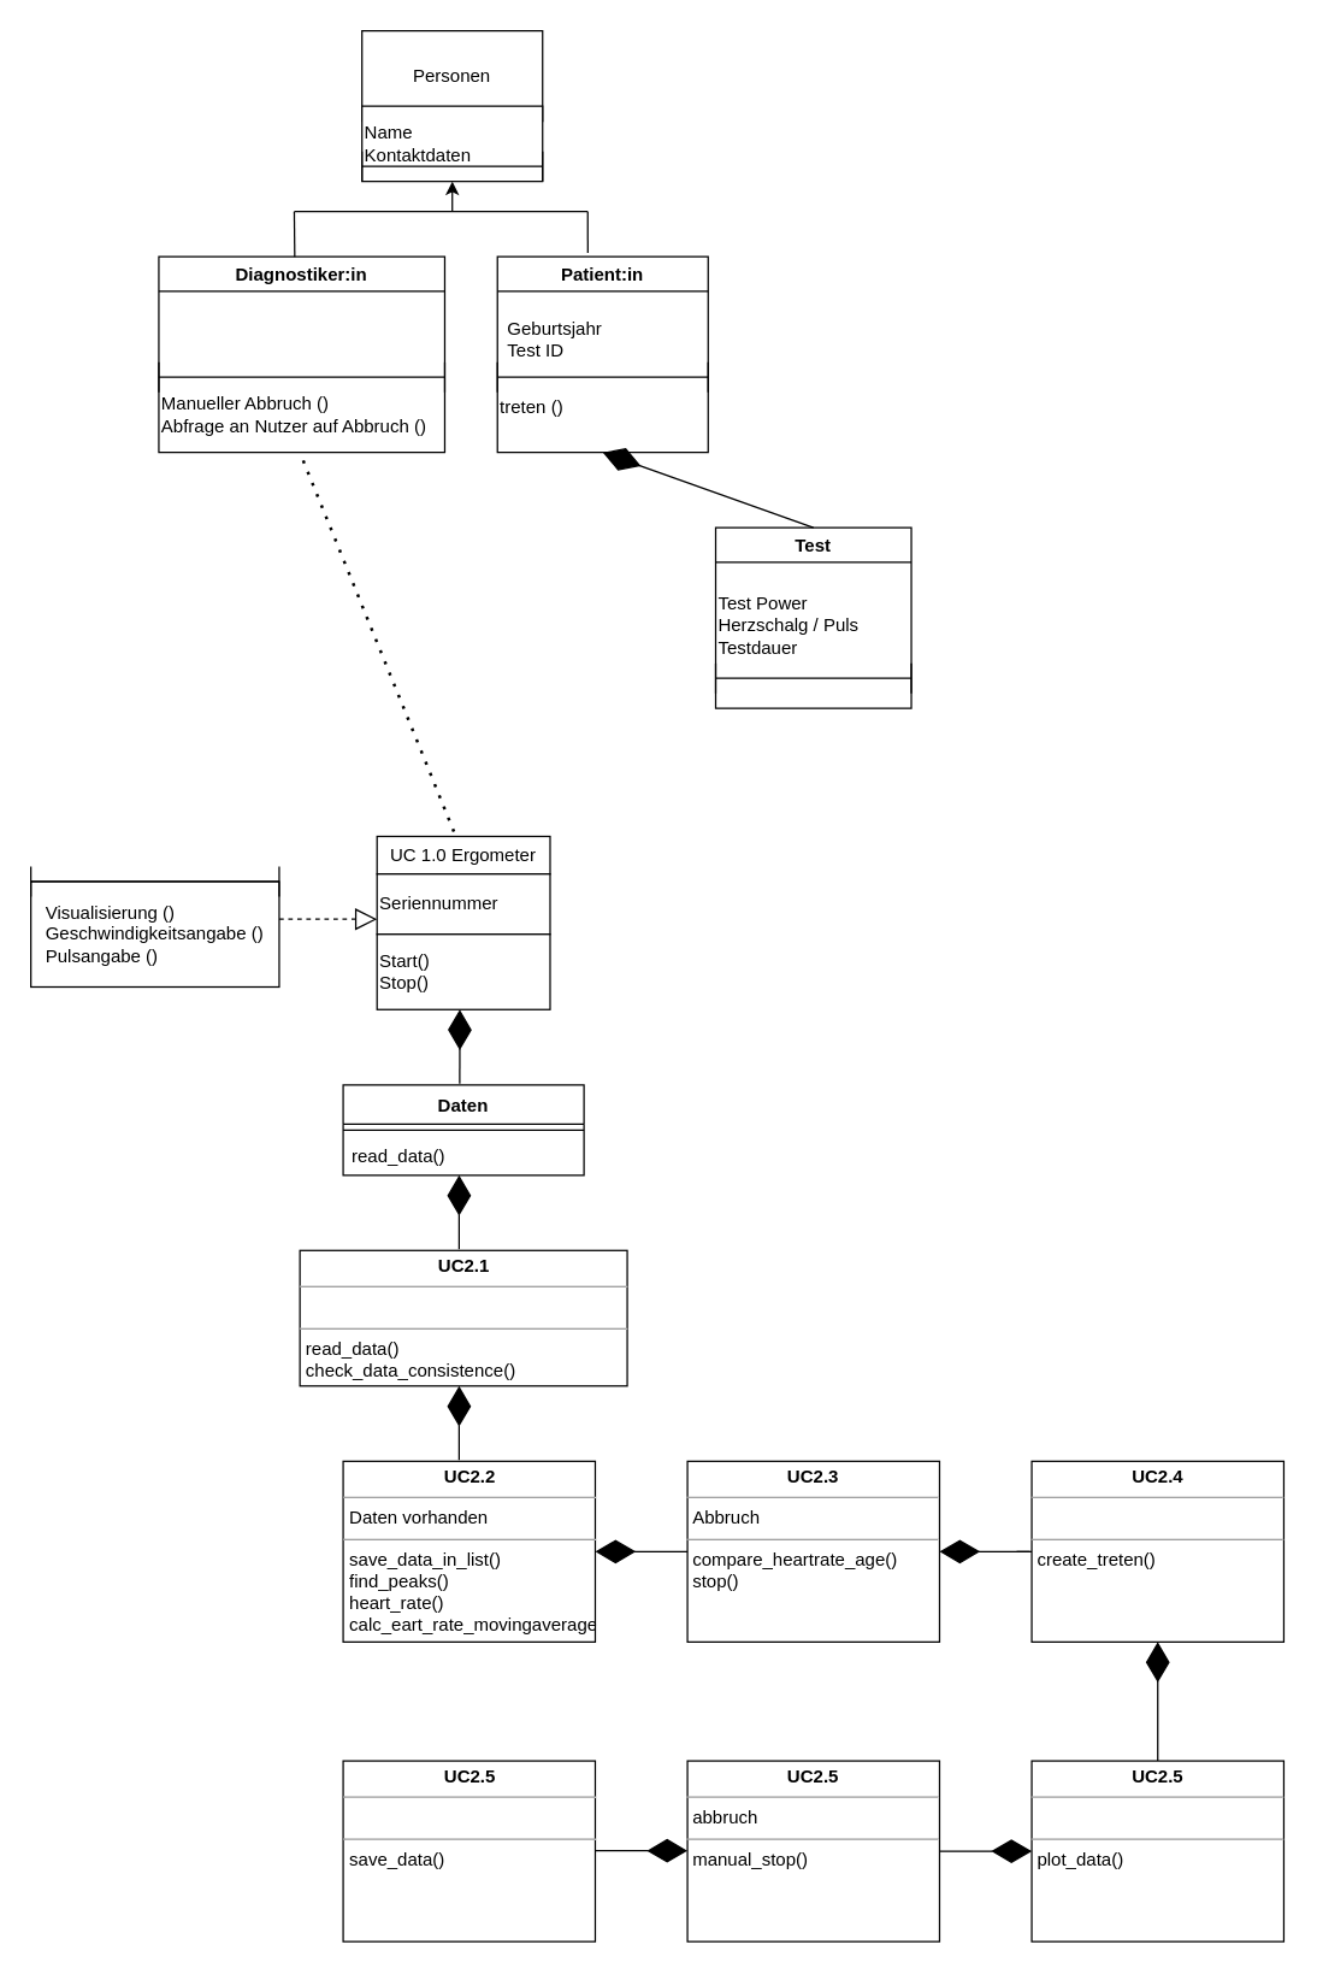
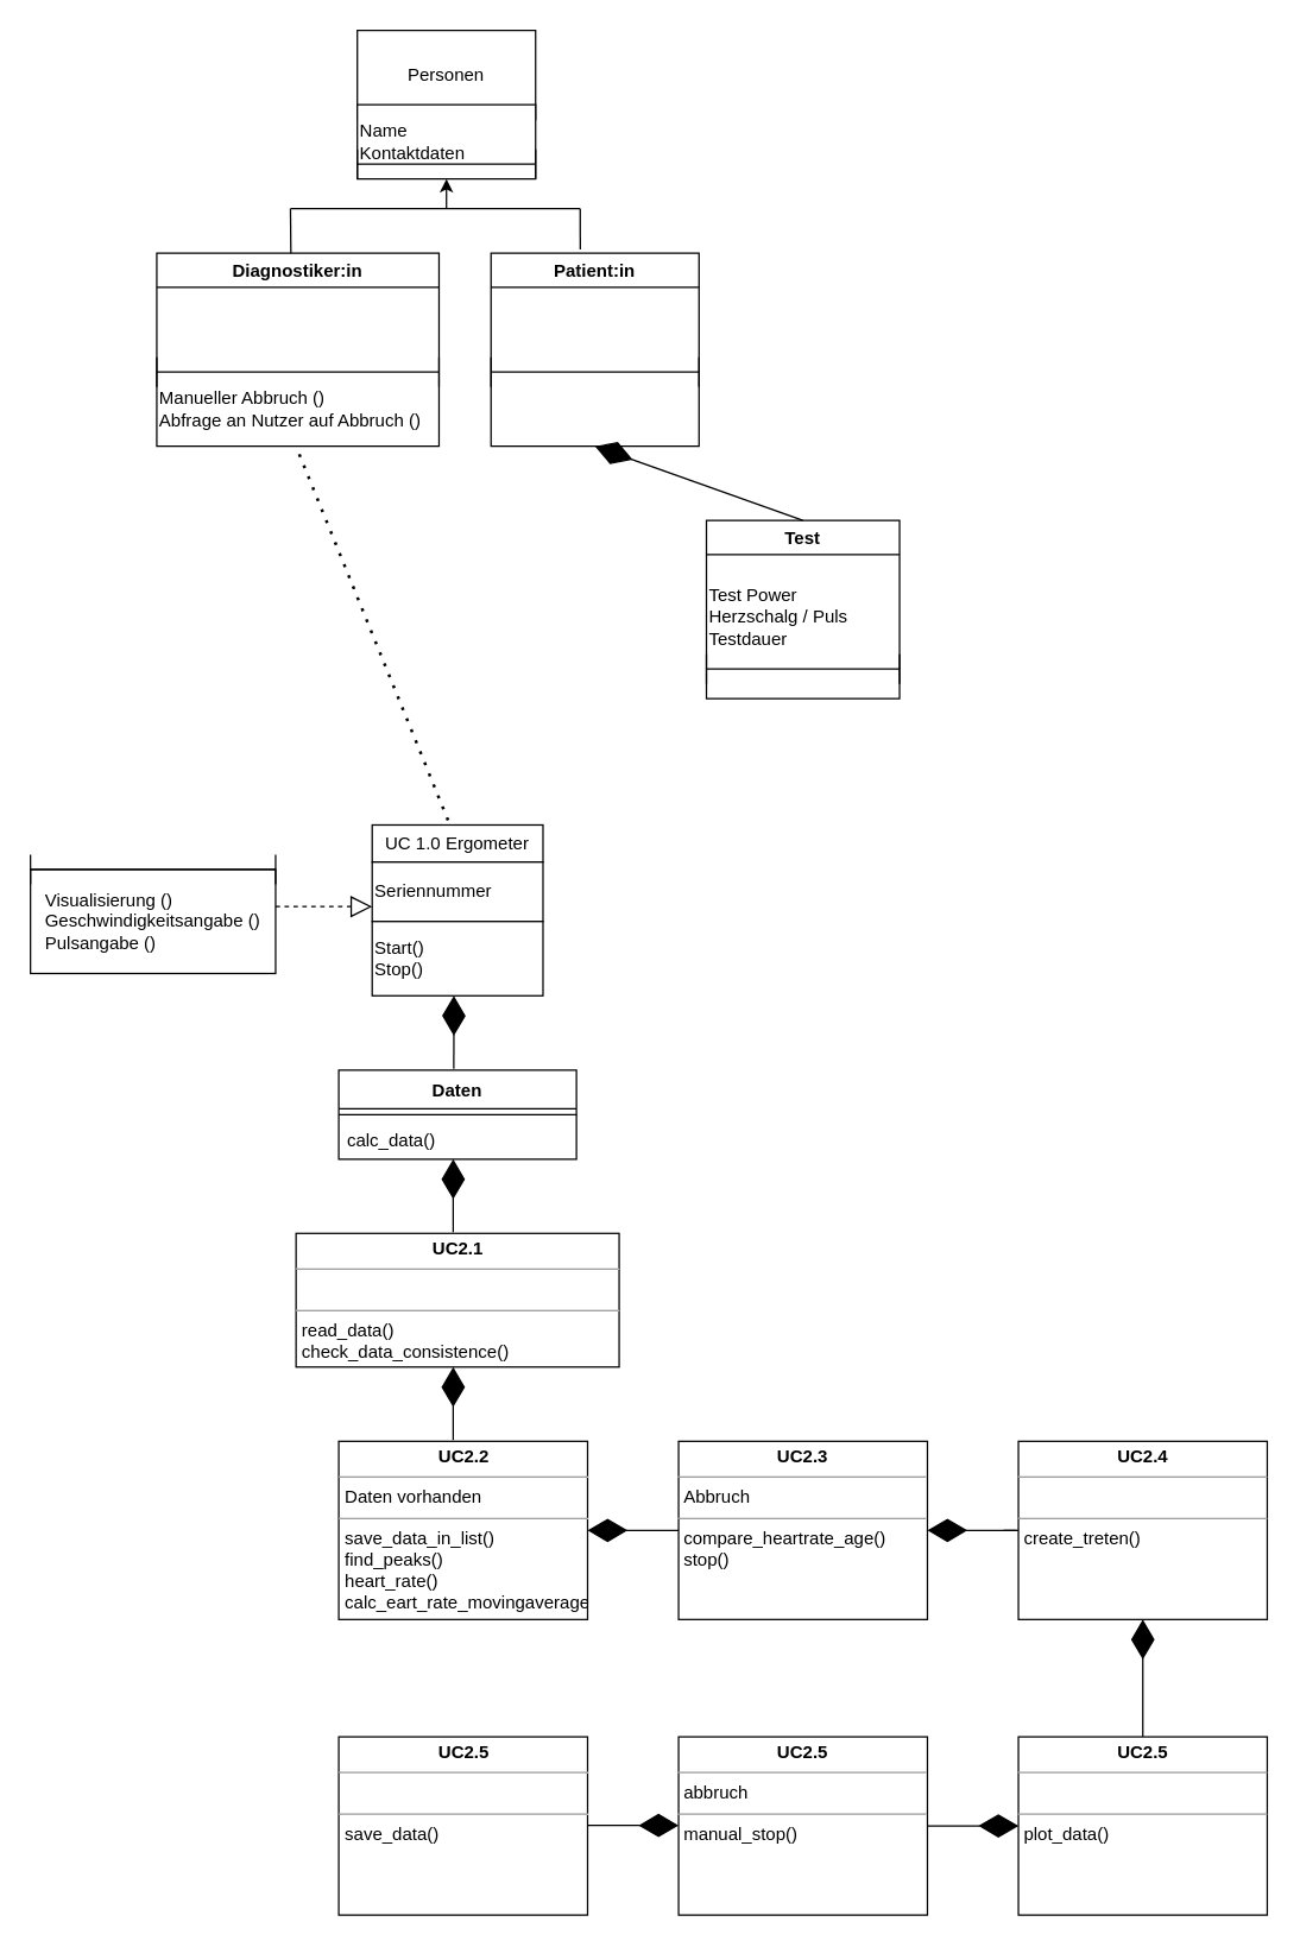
- <mxCell id="9" value="Geburtsjahr&lt;br&gt;Test ID" style="text;html=1;align=left;verticalAlign=middle;resizable=0;points=[];autosize=1;strokeColor=none;fillColor=none;" parent="8" vertex="1"><mxGeometry x="5" y="40" width="80" height="30" as="geometry" /></mxCell>
- <mxCell id="11" value="treten ()" style="text;html=1;align=left;verticalAlign=middle;resizable=0;points=[];autosize=1;strokeColor=none;fillColor=none;" vertex="1" parent="8"><mxGeometry y="90" width="60" height="20" as="geometry" /></mxCell>
- <mxCell id="27" value="read_data()" style="text;strokeColor=none;fillColor=none;align=left;verticalAlign=top;spacingLeft=4;spacingRight=4;overflow=hidden;rotatable=0;points=[[0,0.5],[1,0.5]];portConstraint=eastwest;shadow=0;" vertex="1" parent="25"><mxGeometry y="34" width="160" height="26" as="geometry" /></mxCell>
+ <mxCell id="27" value="calc_data()" style="text;strokeColor=none;fillColor=none;align=left;verticalAlign=top;spacingLeft=4;spacingRight=4;overflow=hidden;rotatable=0;points=[[0,0.5],[1,0.5]];portConstraint=eastwest;shadow=0;" vertex="1" parent="25"><mxGeometry y="34" width="160" height="26" as="geometry" /></mxCell>
